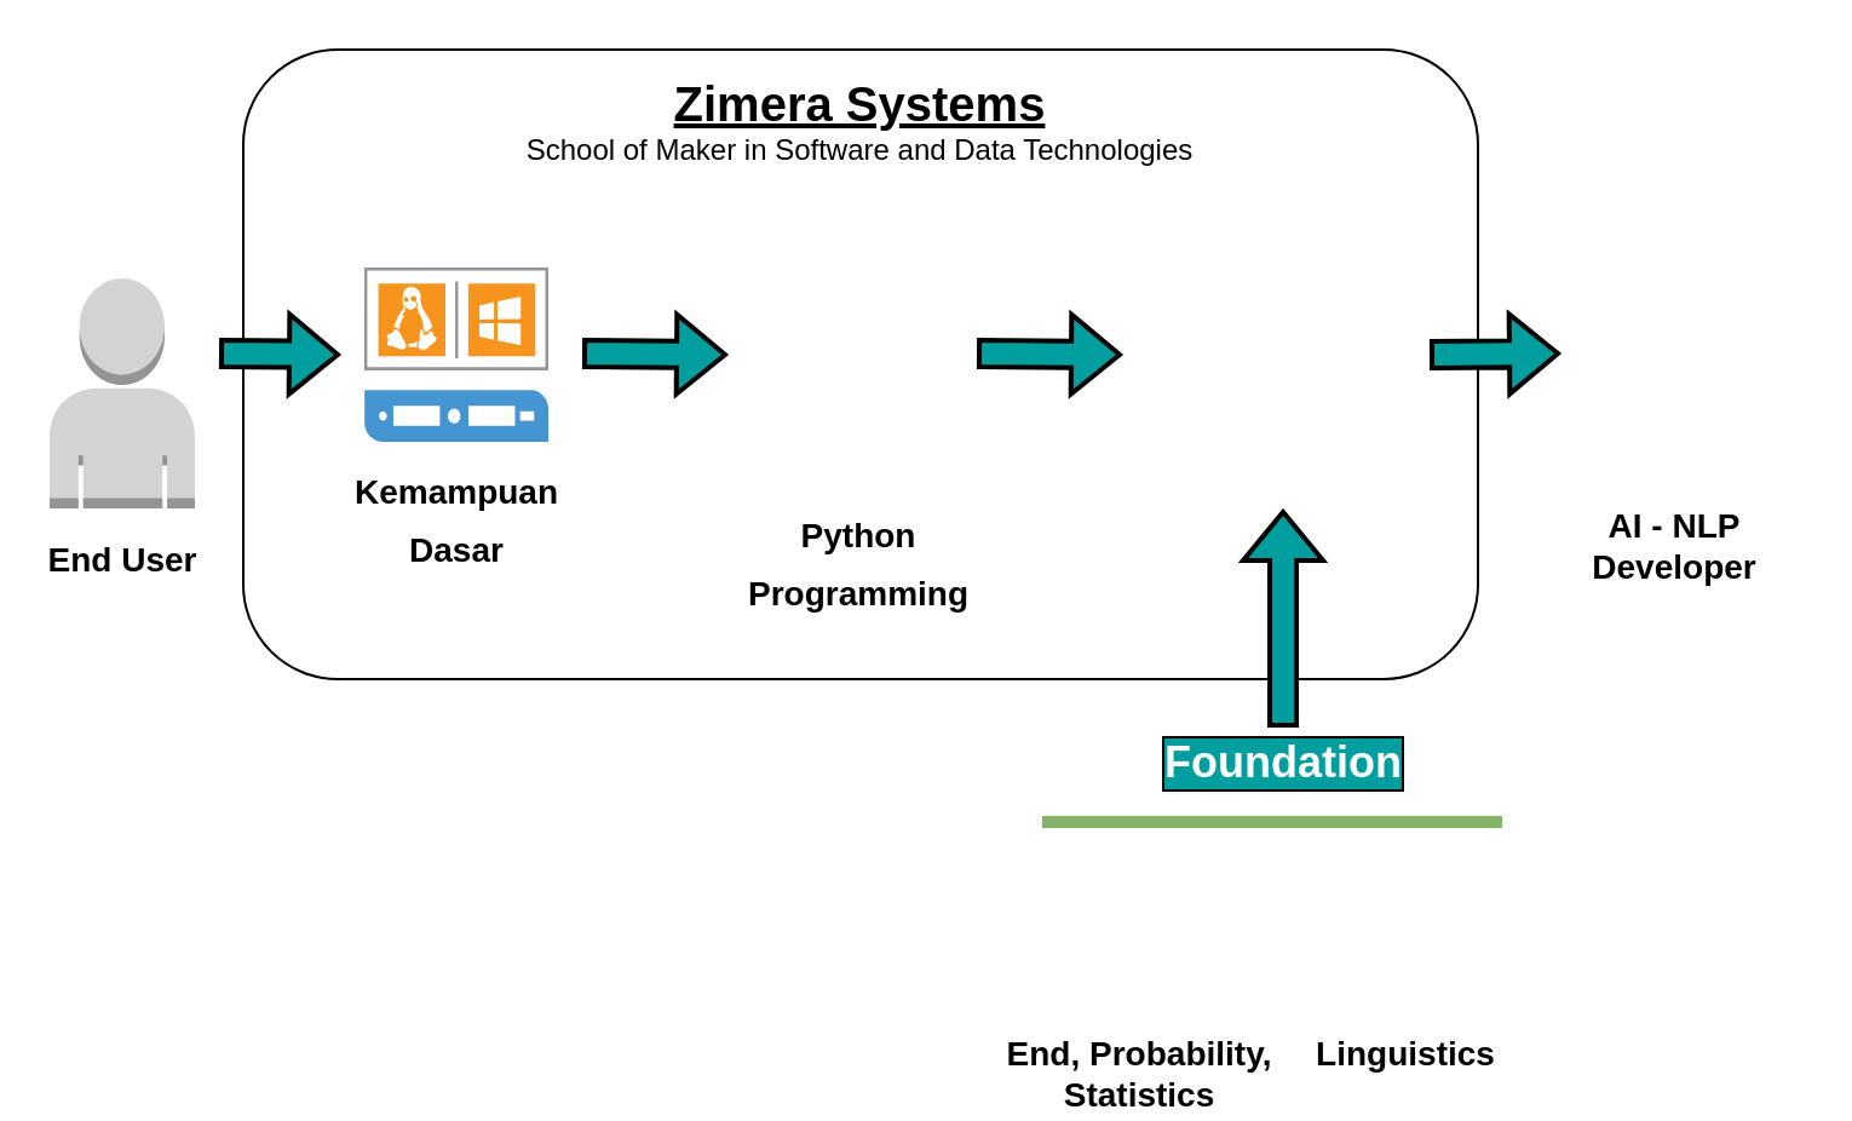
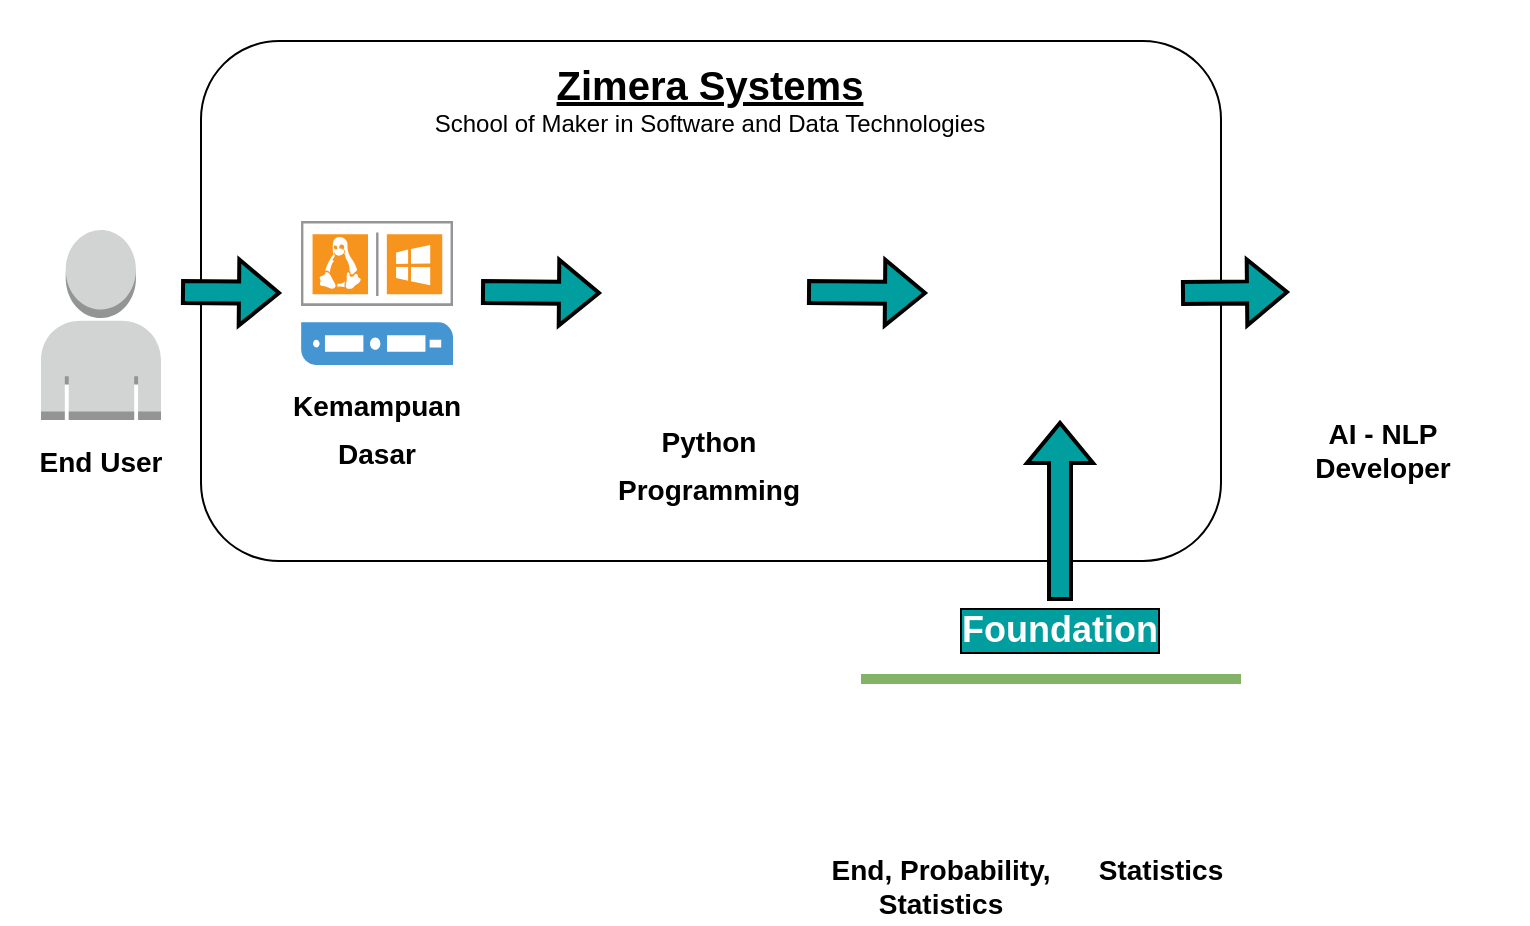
- <mxCell id="12" value="&lt;font style=&quot;font-size: 14px&quot;&gt;&lt;b&gt;Linguistics&lt;/b&gt;&lt;/font&gt;" style="shape=image;html=1;verticalAlign=top;verticalLabelPosition=bottom;labelBackgroundColor=#ffffff;imageAspect=0;aspect=fixed;image=https://cdn2.iconfinder.com/data/icons/new-year-resolutions/64/resolutions-06-128.png" parent="1" vertex="1"><mxGeometry x="540" y="340" width="80" height="80" as="geometry" /></mxCell>
+ <mxCell id="12" value="&lt;font style=&quot;font-size: 14px&quot;&gt;&lt;b&gt;Statistics&lt;/b&gt;&lt;/font&gt;" style="shape=image;html=1;verticalAlign=top;verticalLabelPosition=bottom;labelBackgroundColor=#ffffff;imageAspect=0;aspect=fixed;image=https://cdn2.iconfinder.com/data/icons/new-year-resolutions/64/resolutions-06-128.png" parent="1" vertex="1"><mxGeometry x="540" y="340" width="80" height="80" as="geometry" /></mxCell>
